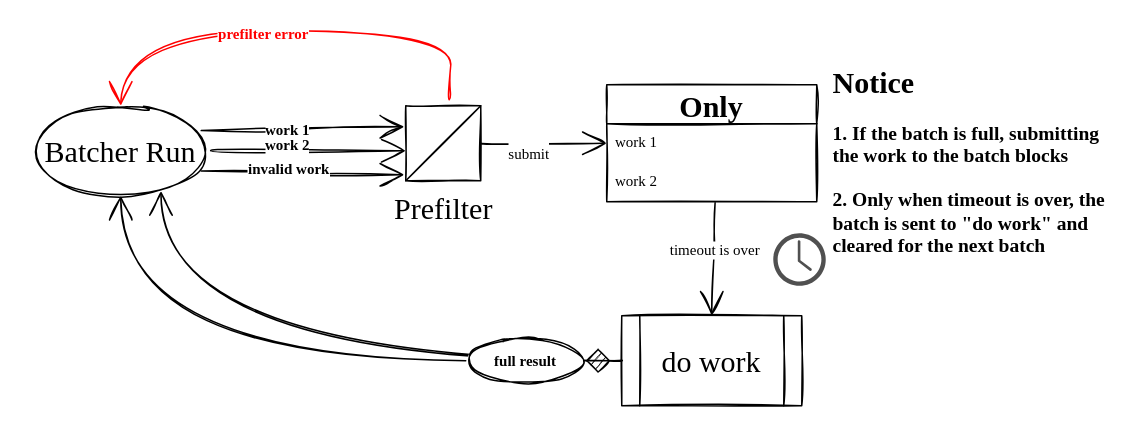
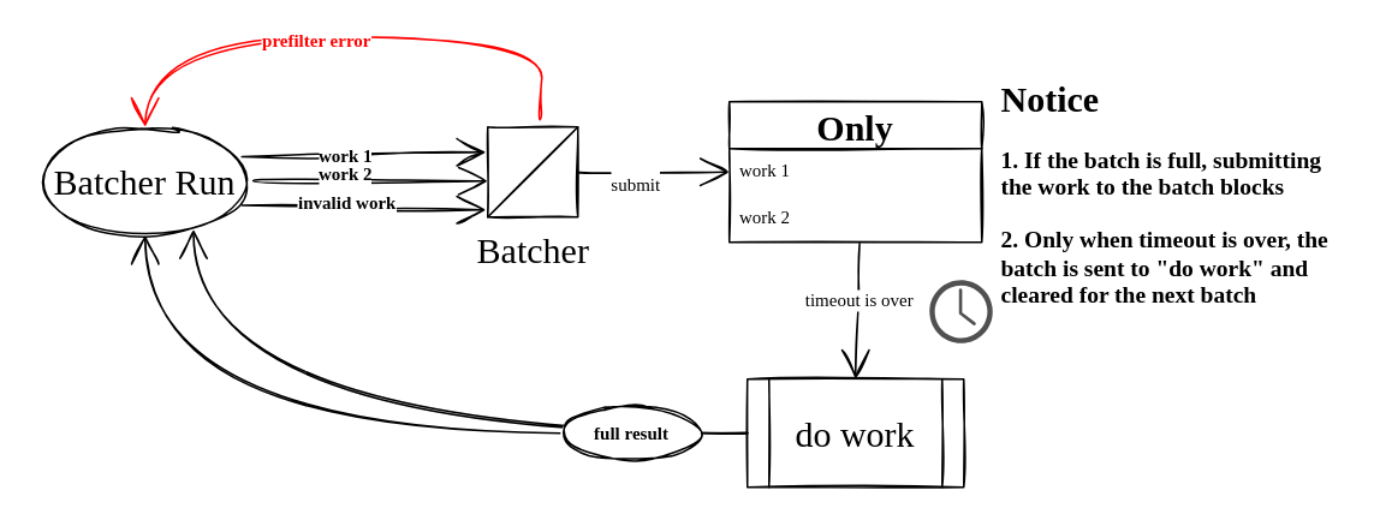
- <mxCell id="19" value="Prefilter" style="verticalLabelPosition=bottom;align=center;dashed=0;html=1;verticalAlign=top;shape=mxgraph.pid.filters.filter;sketch=1;hachureGap=4;fontFamily=Architects Daughter;fontSource=https%3A%2F%2Ffonts.googleapis.com%2Fcss%3Ffamily%3DArchitects%2BDaughter;fontSize=20;" parent="1" vertex="1"><mxGeometry x="270" y="70" width="50" height="50" as="geometry" /></mxCell>
+ <mxCell id="19" value="Batcher" style="verticalLabelPosition=bottom;align=center;dashed=0;html=1;verticalAlign=top;shape=mxgraph.pid.filters.filter;sketch=1;hachureGap=4;fontFamily=Architects Daughter;fontSource=https%3A%2F%2Ffonts.googleapis.com%2Fcss%3Ffamily%3DArchitects%2BDaughter;fontSize=20;" parent="1" vertex="1"><mxGeometry x="270" y="70" width="50" height="50" as="geometry" /></mxCell>
- <mxCell id="21" value="" style="edgeStyle=orthogonalEdgeStyle;curved=1;rounded=0;sketch=1;hachureGap=4;orthogonalLoop=1;jettySize=auto;html=1;exitX=0;exitY=0.5;exitDx=0;exitDy=0;entryX=1;entryY=0.5;entryDx=0;entryDy=0;fontFamily=Architects Daughter;fontSource=https%3A%2F%2Ffonts.googleapis.com%2Fcss%3Ffamily%3DArchitects%2BDaughter;fontSize=10;endArrow=diamond;startSize=14;endSize=14;sourcePerimeterSpacing=8;" parent="1" source="14" target="20" edge="1"><mxGeometry relative="1" as="geometry"><mxPoint x="414" y="240" as="sourcePoint" /><mxPoint x="80" y="130" as="targetPoint" /></mxGeometry></mxCell>
+ <mxCell id="21" value="" style="edgeStyle=orthogonalEdgeStyle;curved=1;rounded=0;sketch=1;hachureGap=4;orthogonalLoop=1;jettySize=auto;html=1;exitX=0;exitY=0.5;exitDx=0;exitDy=0;entryX=1;entryY=0.5;entryDx=0;entryDy=0;fontFamily=Architects Daughter;fontSource=https%3A%2F%2Ffonts.googleapis.com%2Fcss%3Ffamily%3DArchitects%2BDaughter;fontSize=10;endArrow=none;startSize=14;endSize=14;sourcePerimeterSpacing=8;" parent="1" source="14" target="20" edge="1"><mxGeometry relative="1" as="geometry"><mxPoint x="414" y="240" as="sourcePoint" /><mxPoint x="80" y="130" as="targetPoint" /></mxGeometry></mxCell>
